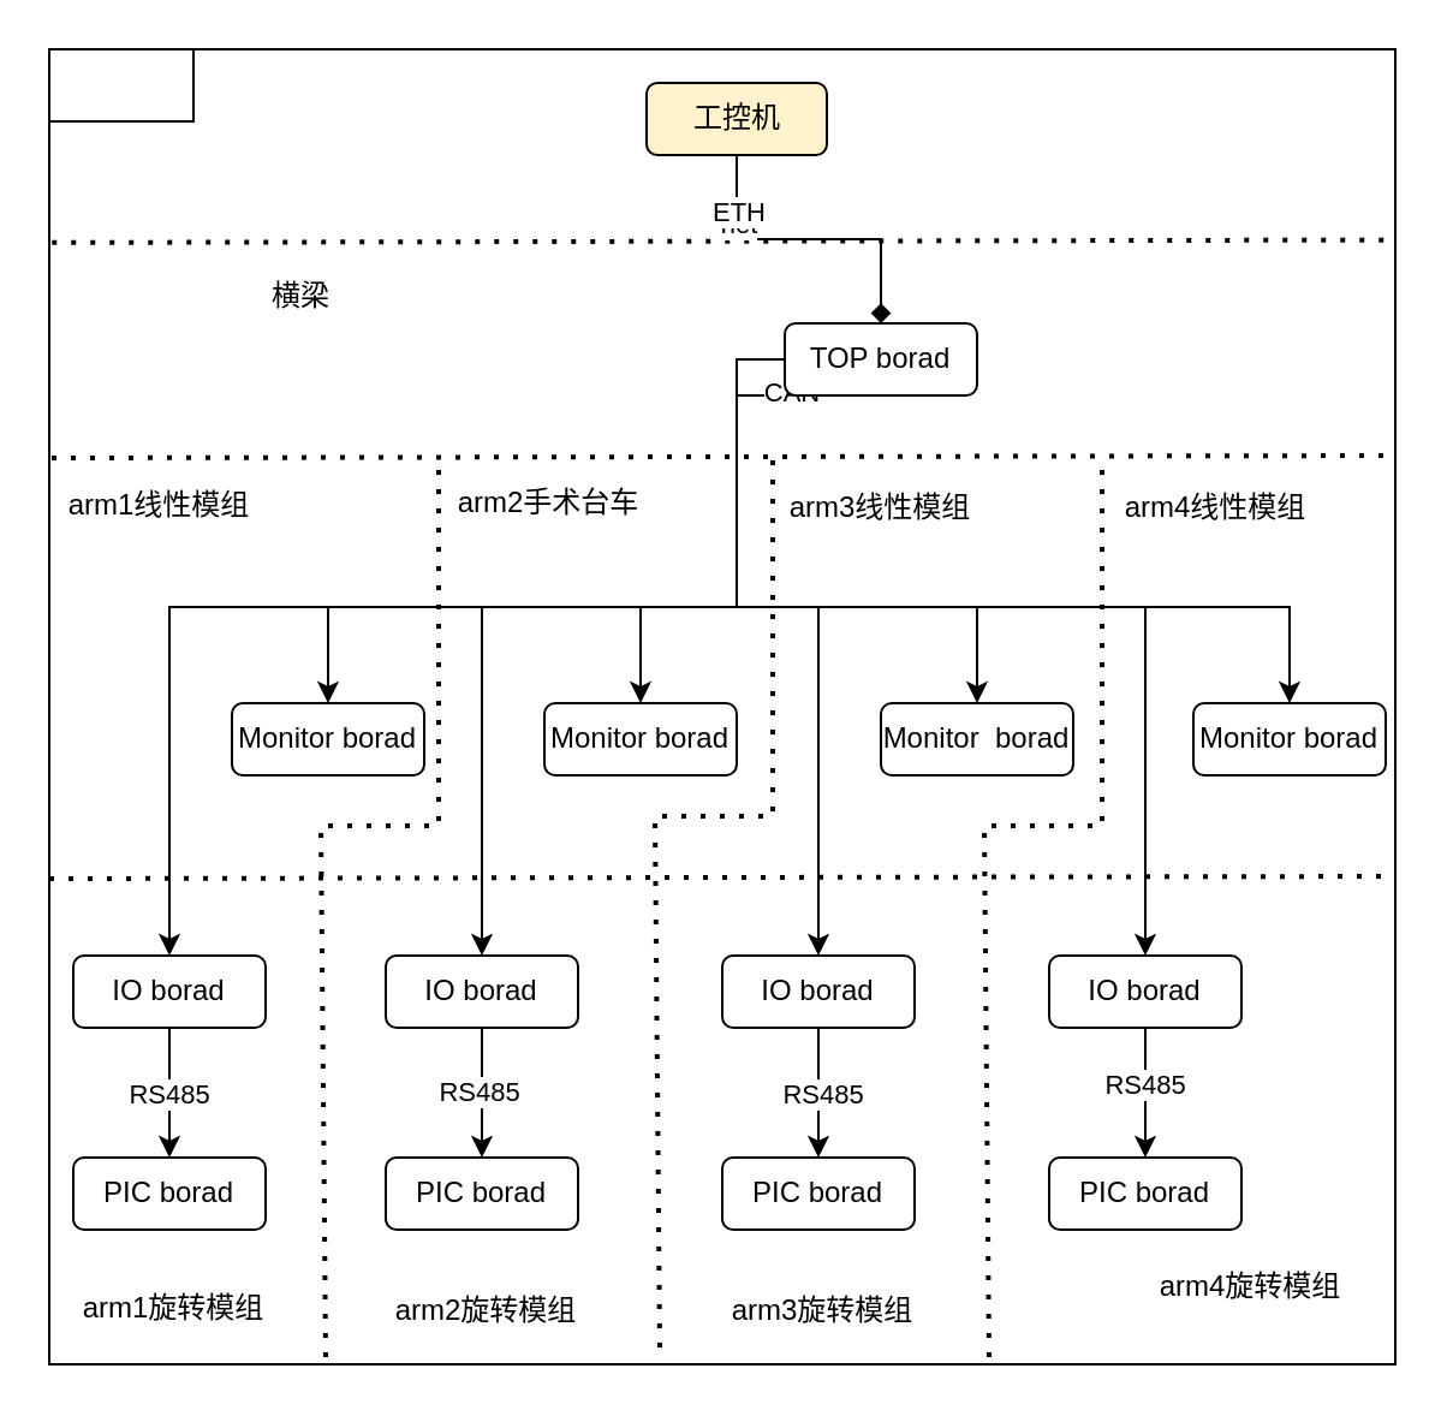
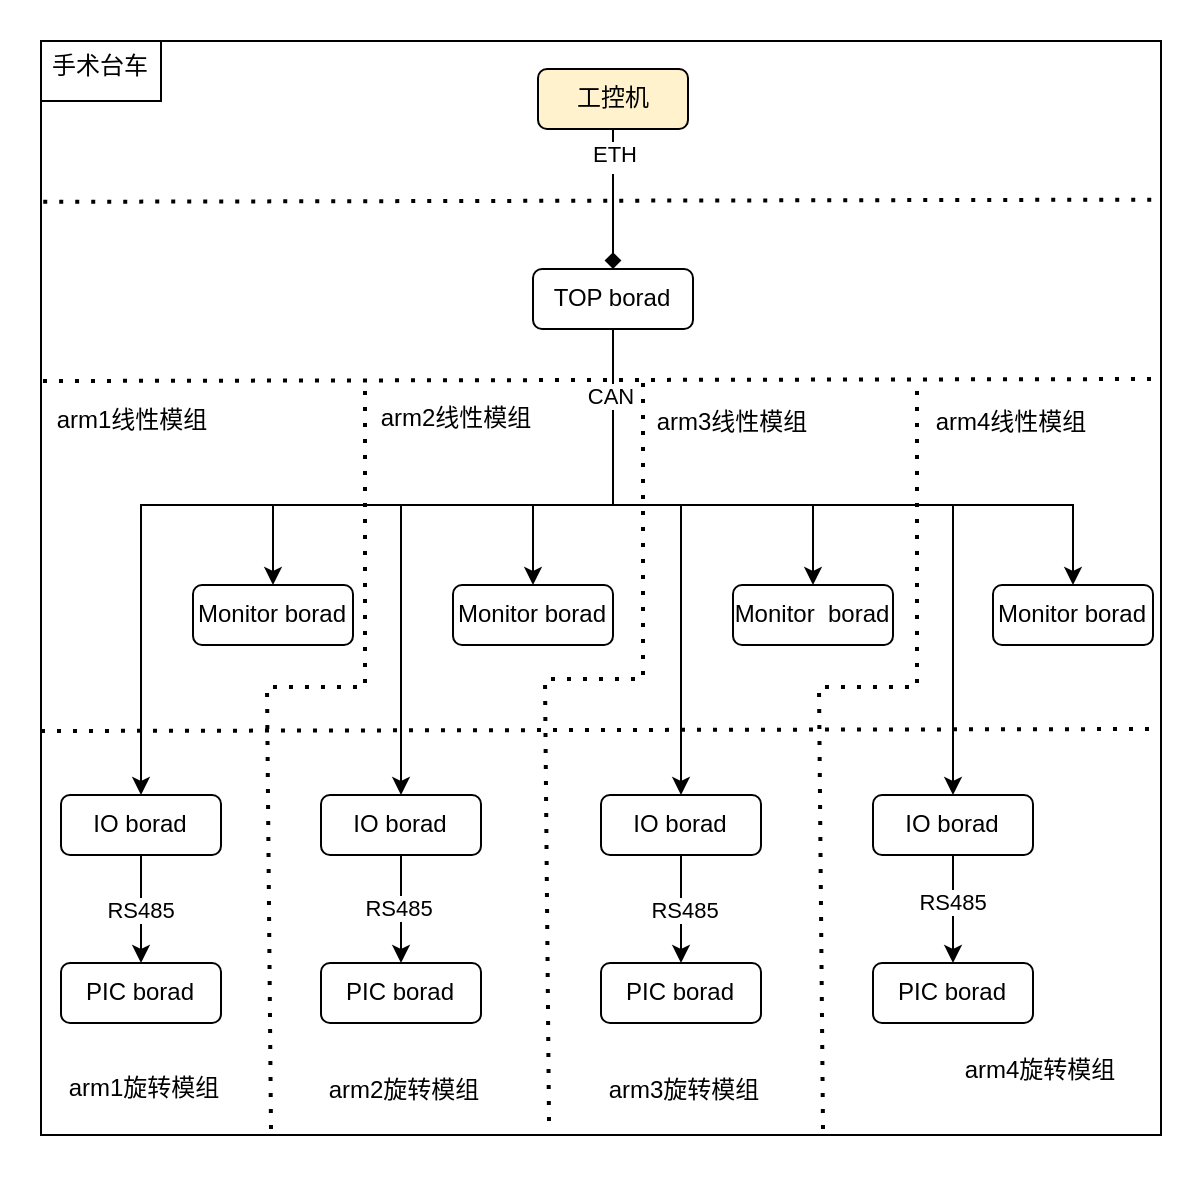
+ <mxCell id="5" value="手术台车" style="text;html=1;strokeColor=none;fillColor=none;align=center;verticalAlign=middle;whiteSpace=wrap;rounded=0;" vertex="1" parent="1"><mxGeometry x="20" y="20" width="60" height="25" as="geometry" /></mxCell>
- <mxCell id="37" value="横梁" style="text;html=1;strokeColor=none;fillColor=none;align=center;verticalAlign=middle;whiteSpace=wrap;rounded=0;" vertex="1" parent="1"><mxGeometry x="95" y="108" width="60" height="30" as="geometry" /></mxCell>
- <mxCell id="15" value="TOP borad" style="rounded=1;whiteSpace=wrap;html=1;" vertex="1" parent="1"><mxGeometry x="326" y="134" width="80" height="30" as="geometry" /></mxCell>
+ <mxCell id="15" value="TOP borad" style="rounded=1;whiteSpace=wrap;html=1;" vertex="1" parent="1"><mxGeometry x="266" y="134" width="80" height="30" as="geometry" /></mxCell>
- <mxCell id="44" value="arm2手术台车" style="text;html=1;strokeColor=none;fillColor=none;align=center;verticalAlign=middle;whiteSpace=wrap;rounded=0;" vertex="1" parent="1"><mxGeometry x="187" y="194" width="82" height="30" as="geometry" /></mxCell>
+ <mxCell id="44" value="arm2线性模组" style="text;html=1;strokeColor=none;fillColor=none;align=center;verticalAlign=middle;whiteSpace=wrap;rounded=0;" vertex="1" parent="1"><mxGeometry x="187" y="194" width="82" height="30" as="geometry" /></mxCell>
